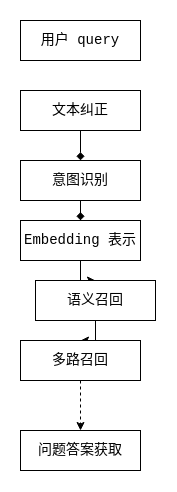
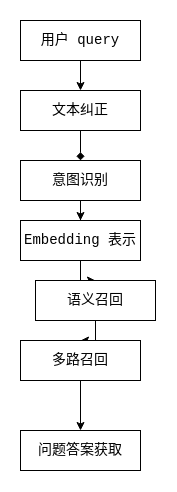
+ <mxCell id="2" style="edgeStyle=orthogonalEdgeStyle;rounded=0;orthogonalLoop=1;jettySize=auto;html=1;exitX=0.5;exitY=1;exitDx=0;exitDy=0;entryX=0.5;entryY=0;entryDx=0;entryDy=0;" edge="1" parent="1" source="3" target="5"><mxGeometry relative="1" as="geometry" /></mxCell>
- <mxCell id="6" style="edgeStyle=orthogonalEdgeStyle;rounded=0;orthogonalLoop=1;jettySize=auto;html=1;exitX=0.5;exitY=1;exitDx=0;exitDy=0;endArrow=diamond;" edge="1" parent="1" source="7" target="9"><mxGeometry relative="1" as="geometry" /></mxCell>
+ <mxCell id="6" style="edgeStyle=orthogonalEdgeStyle;rounded=0;orthogonalLoop=1;jettySize=auto;html=1;exitX=0.5;exitY=1;exitDx=0;exitDy=0;" edge="1" parent="1" source="7" target="9"><mxGeometry relative="1" as="geometry" /></mxCell>
- <mxCell id="12" style="edgeStyle=orthogonalEdgeStyle;rounded=0;orthogonalLoop=1;jettySize=auto;html=1;exitX=0.5;exitY=1;exitDx=0;exitDy=0;dashed=1;" edge="1" parent="1" source="13" target="14"><mxGeometry relative="1" as="geometry" /></mxCell>
+ <mxCell id="12" style="edgeStyle=orthogonalEdgeStyle;rounded=0;orthogonalLoop=1;jettySize=auto;html=1;exitX=0.5;exitY=1;exitDx=0;exitDy=0;" edge="1" parent="1" source="13" target="14"><mxGeometry relative="1" as="geometry" /></mxCell>
